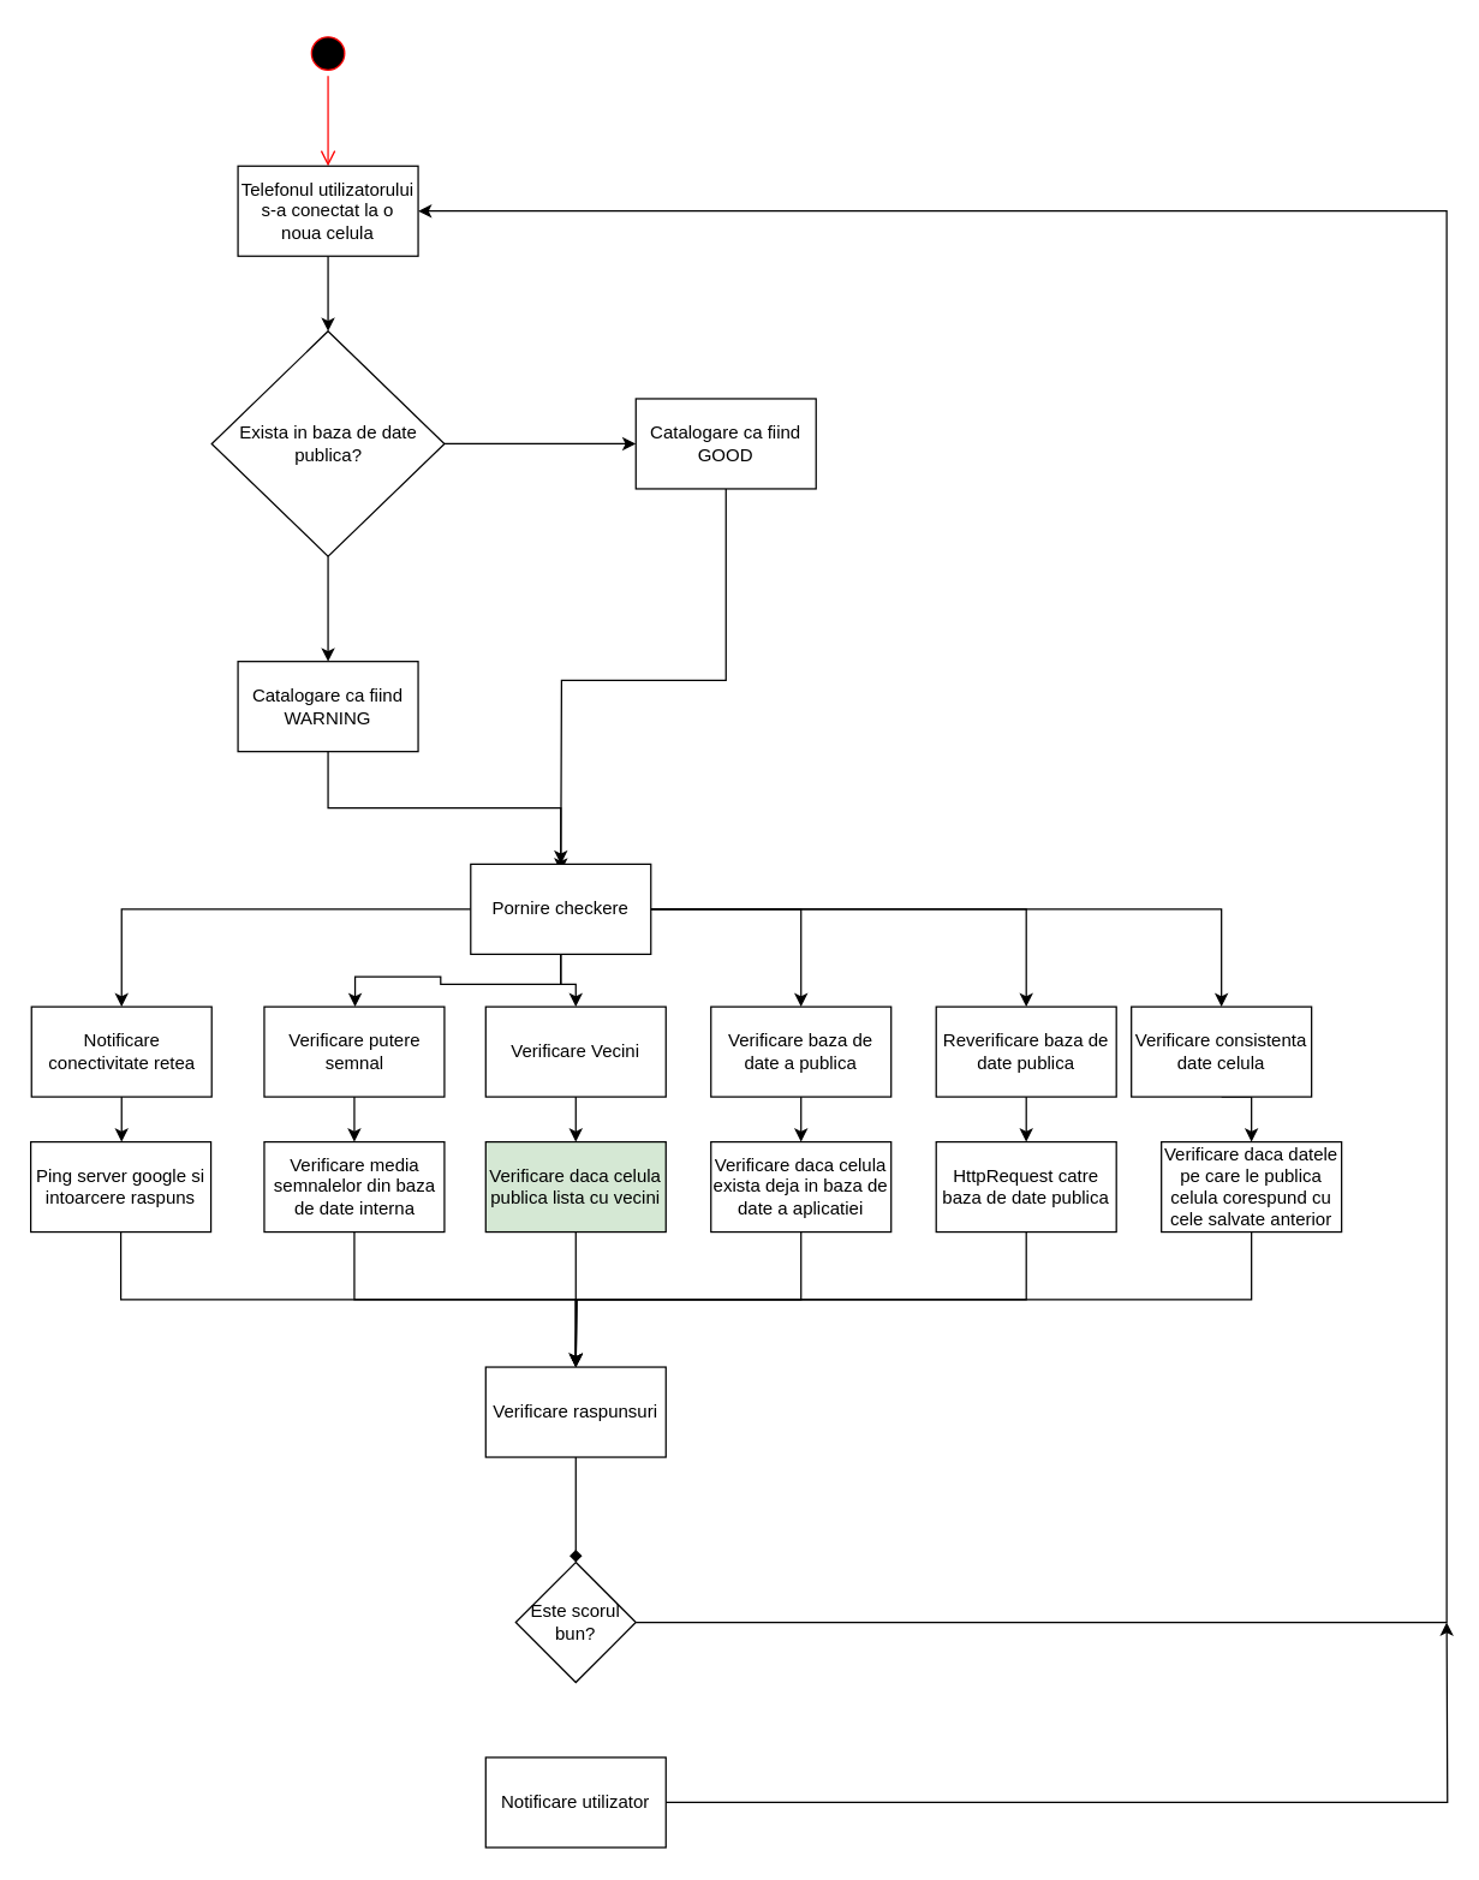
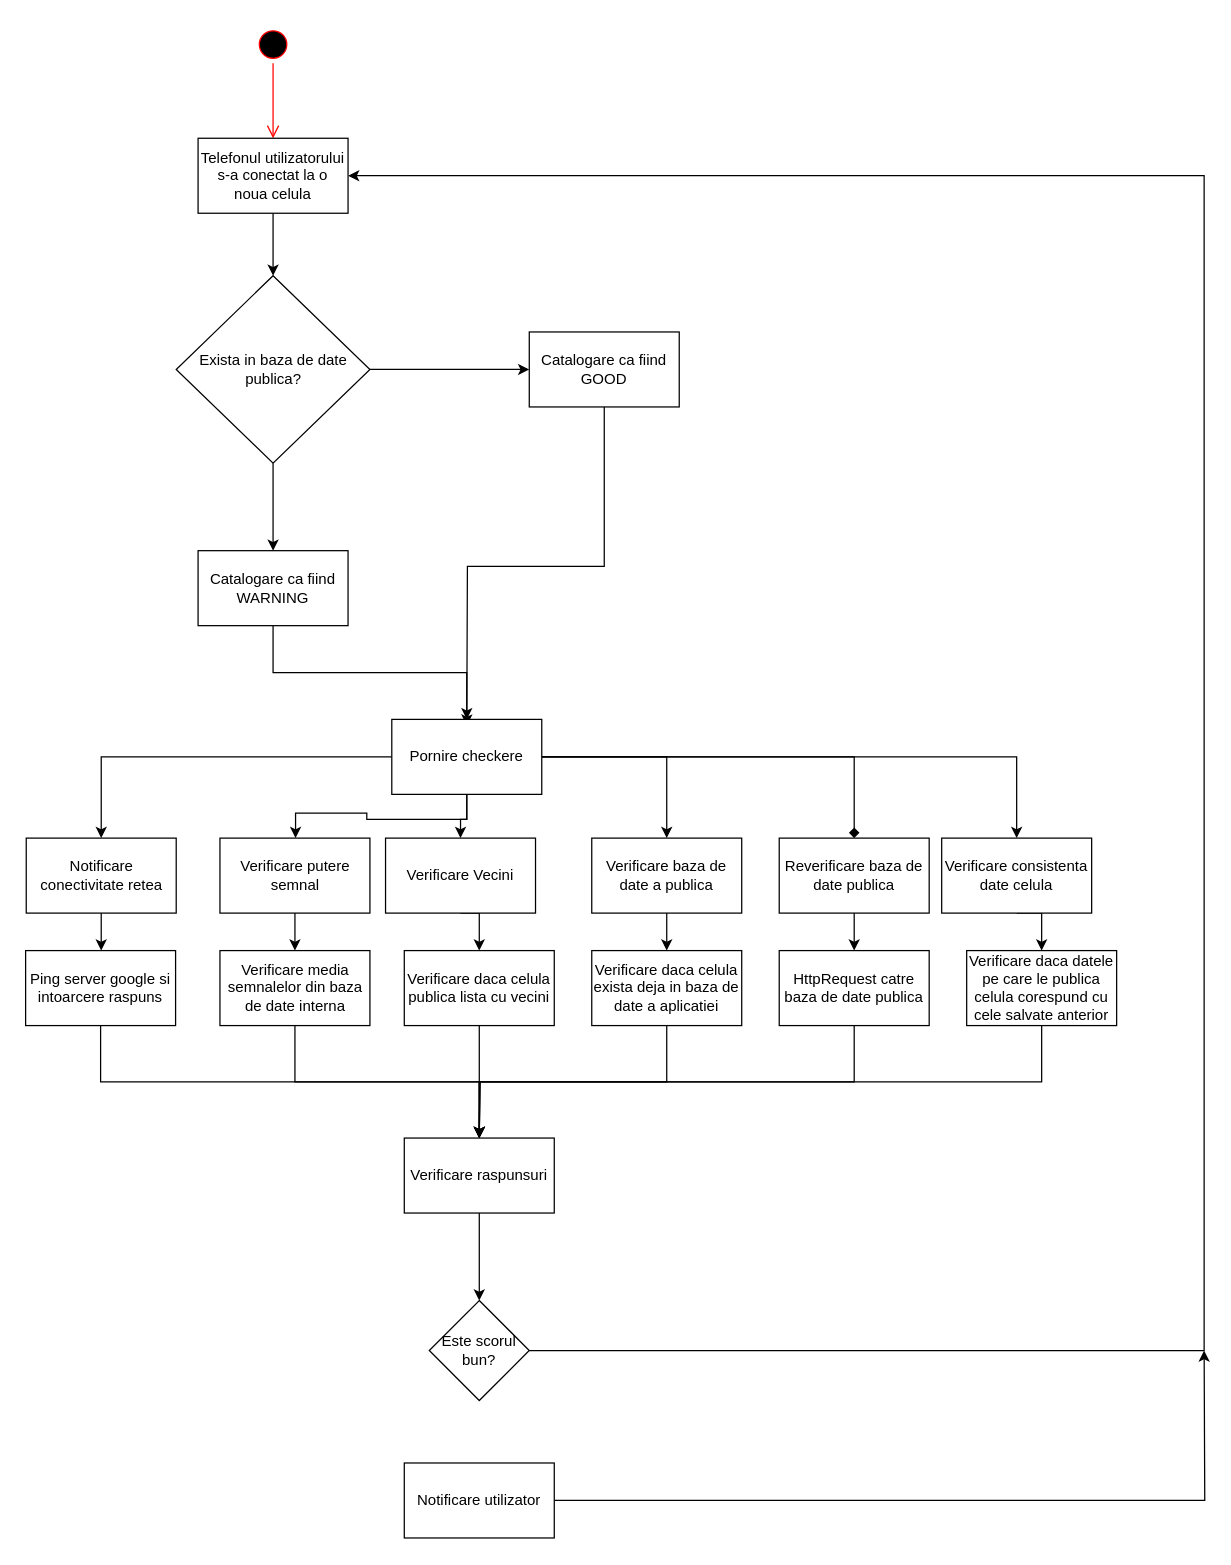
- <mxCell id="17" style="edgeStyle=orthogonalEdgeStyle;rounded=0;orthogonalLoop=1;jettySize=auto;html=1;" edge="1" parent="1" source="19" target="29"><mxGeometry relative="1" as="geometry" /></mxCell>
+ <mxCell id="17" style="edgeStyle=orthogonalEdgeStyle;rounded=0;orthogonalLoop=1;jettySize=auto;html=1;endArrow=diamond;" edge="1" parent="1" source="19" target="29"><mxGeometry relative="1" as="geometry" /></mxCell>
- <mxCell id="25" value="Verificare Vecini" style="rounded=0;whiteSpace=wrap;html=1;" vertex="1" parent="1"><mxGeometry x="323" y="670" width="120" height="60" as="geometry" /></mxCell>
+ <mxCell id="25" value="Verificare Vecini" style="rounded=0;whiteSpace=wrap;html=1;" vertex="1" parent="1"><mxGeometry x="308" y="670" width="120" height="60" as="geometry" /></mxCell>
- <mxCell id="37" value="Verificare daca celula publica lista cu vecini" style="rounded=0;whiteSpace=wrap;html=1;fillColor=#d5e8d4;" vertex="1" parent="1"><mxGeometry x="323" y="760" width="120" height="60" as="geometry" /></mxCell>
+ <mxCell id="37" value="Verificare daca celula publica lista cu vecini" style="rounded=0;whiteSpace=wrap;html=1;" vertex="1" parent="1"><mxGeometry x="323" y="760" width="120" height="60" as="geometry" /></mxCell>
- <mxCell id="44" style="edgeStyle=orthogonalEdgeStyle;rounded=0;orthogonalLoop=1;jettySize=auto;html=1;exitX=0.5;exitY=1;exitDx=0;exitDy=0;endArrow=diamond;" edge="1" parent="1" source="45" target="47"><mxGeometry relative="1" as="geometry" /></mxCell>
+ <mxCell id="44" style="edgeStyle=orthogonalEdgeStyle;rounded=0;orthogonalLoop=1;jettySize=auto;html=1;exitX=0.5;exitY=1;exitDx=0;exitDy=0;" edge="1" parent="1" source="45" target="47"><mxGeometry relative="1" as="geometry" /></mxCell>
